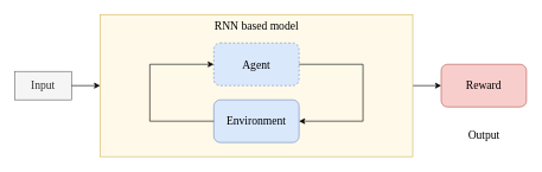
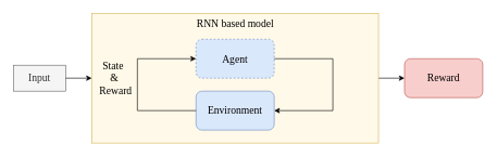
+ <mxCell id="13" value="State&amp;nbsp;&lt;div&gt;&amp;amp;&lt;/div&gt;&lt;div&gt;&amp;nbsp;Reward&lt;/div&gt;" style="text;html=1;align=center;verticalAlign=middle;whiteSpace=wrap;rounded=0;fontSize=16;fontFamily=Times New Roman;" vertex="1" parent="1"><mxGeometry x="140" y="105" width="70" height="30" as="geometry" /></mxCell>
- <mxCell id="6" value="&lt;font style=&quot;font-size: 16px;&quot; face=&quot;Times New Roman&quot;&gt;Output&lt;/font&gt;" style="text;html=1;align=center;verticalAlign=middle;resizable=0;points=[];autosize=1;strokeColor=none;fillColor=none;" vertex="1" parent="1"><mxGeometry x="645" y="175" width="70" height="30" as="geometry" /></mxCell>
